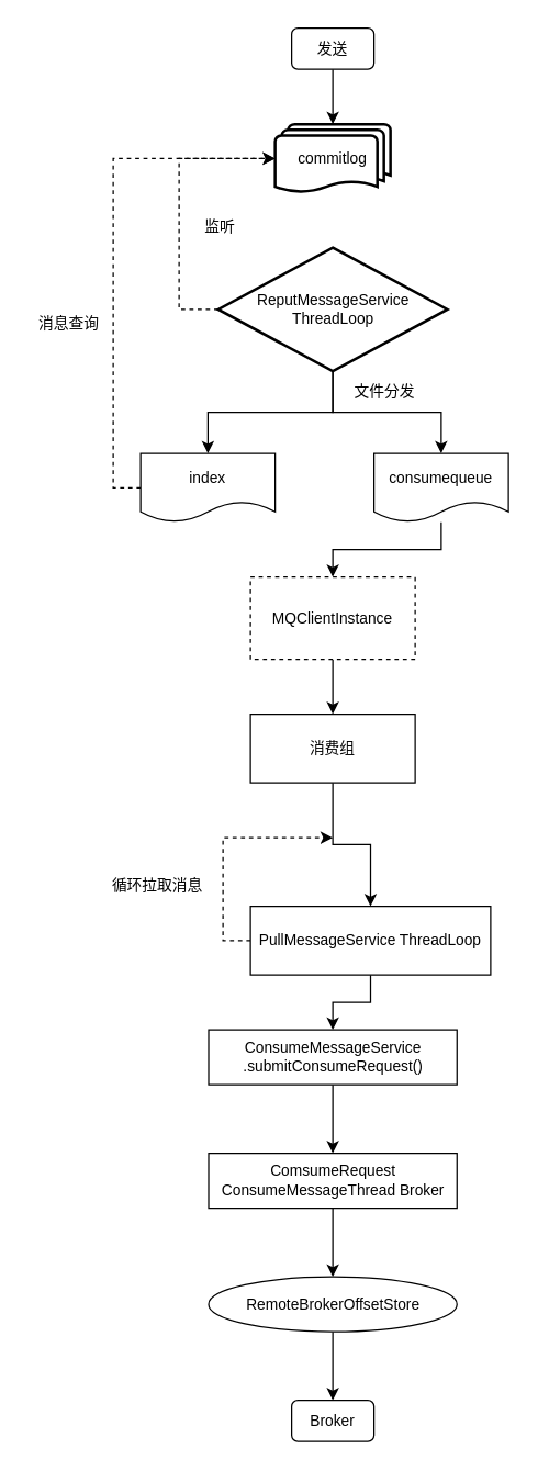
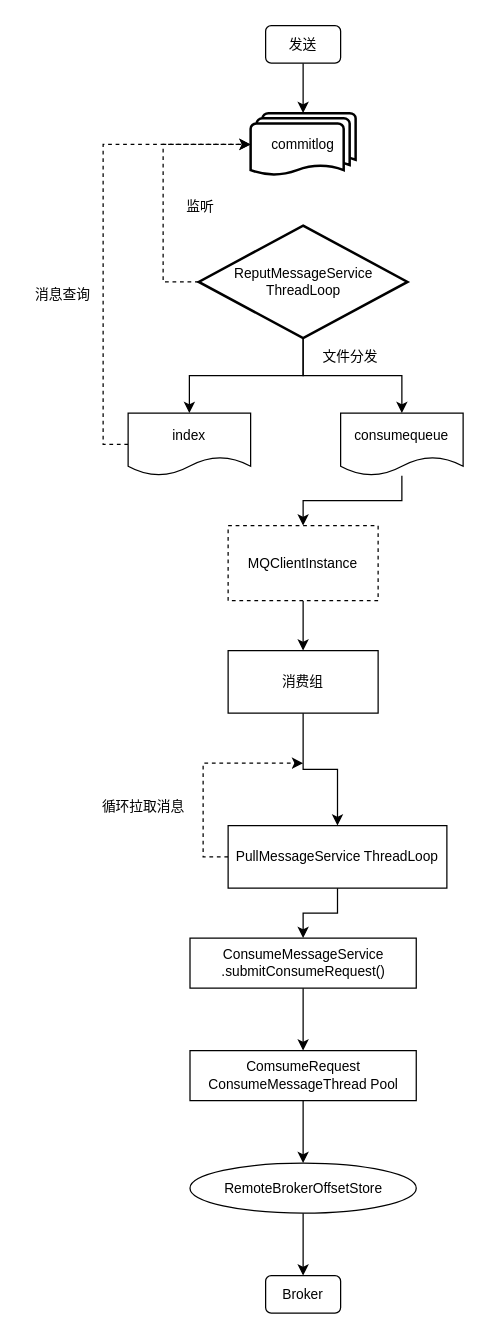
- <mxCell id="27" value="&lt;span style=&quot;font-family: , &amp;#34;optima&amp;#34; , , , &amp;#34;pingfang sc&amp;#34; , &amp;#34;arial&amp;#34; , &amp;#34;cochin&amp;#34; , &amp;#34;georgia&amp;#34; , &amp;#34;times&amp;#34; , &amp;#34;times new roman&amp;#34; , serif ; text-align: left&quot;&gt;&lt;font style=&quot;font-size: 11px&quot;&gt;ComsumeRequest ConsumeMessageThread Broker&lt;/font&gt;&lt;/span&gt;" style="rounded=0;whiteSpace=wrap;labelBackgroundColor=none;labelBorderColor=none;fontSize=11;fontColor=default;strokeColor=default;fillColor=default;gradientColor=none;align=center;html=1;flipV=1;" vertex="1" parent="1"><mxGeometry x="151.5" y="840" width="181" height="40" as="geometry" /></mxCell>
+ <mxCell id="27" value="&lt;span style=&quot;font-family: , &amp;#34;optima&amp;#34; , , , &amp;#34;pingfang sc&amp;#34; , &amp;#34;arial&amp;#34; , &amp;#34;cochin&amp;#34; , &amp;#34;georgia&amp;#34; , &amp;#34;times&amp;#34; , &amp;#34;times new roman&amp;#34; , serif ; text-align: left&quot;&gt;&lt;font style=&quot;font-size: 11px&quot;&gt;ComsumeRequest ConsumeMessageThread Pool&lt;/font&gt;&lt;/span&gt;" style="rounded=0;whiteSpace=wrap;labelBackgroundColor=none;labelBorderColor=none;fontSize=11;fontColor=default;strokeColor=default;fillColor=default;gradientColor=none;align=center;html=1;flipV=1;" vertex="1" parent="1"><mxGeometry x="151.5" y="840" width="181" height="40" as="geometry" /></mxCell>
